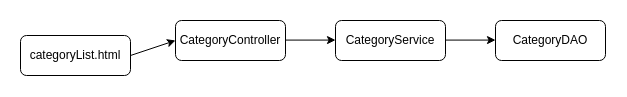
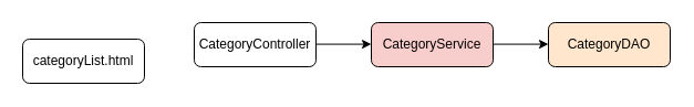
- <mxCell id="4" value="CategoryService" style="rounded=1;whiteSpace=wrap;html=1;" vertex="1" parent="1"><mxGeometry x="335" y="20" width="110" height="40" as="geometry" /></mxCell>
+ <mxCell id="4" value="CategoryService" style="rounded=1;whiteSpace=wrap;html=1;fillColor=#f8cecc;" vertex="1" parent="1"><mxGeometry x="335" y="20" width="110" height="40" as="geometry" /></mxCell>
- <mxCell id="5" value="CategoryDAO" style="rounded=1;whiteSpace=wrap;html=1;" vertex="1" parent="1"><mxGeometry x="495" y="20" width="110" height="40" as="geometry" /></mxCell>
+ <mxCell id="5" value="CategoryDAO" style="rounded=1;whiteSpace=wrap;html=1;fillColor=#ffe6cc;" vertex="1" parent="1"><mxGeometry x="495" y="20" width="110" height="40" as="geometry" /></mxCell>
- <mxCell id="6" value="" style="endArrow=classic;html=1;exitX=1;exitY=0.5;exitDx=0;exitDy=0;entryX=0;entryY=0.5;entryDx=0;entryDy=0;" edge="1" parent="1" source="2" target="3"><mxGeometry width="50" height="50" relative="1" as="geometry"><mxPoint x="115" y="130" as="sourcePoint" /><mxPoint x="165" y="80" as="targetPoint" /></mxGeometry></mxCell>
